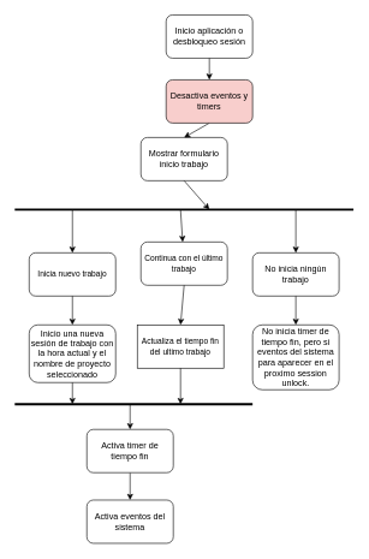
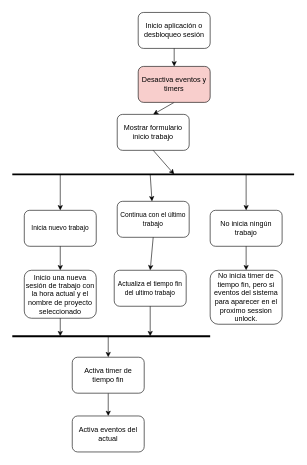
- <mxCell id="16" value="&lt;span style=&quot;font-size: 11px ; background-color: rgb(255 , 255 , 255)&quot;&gt;Actualiza el tiempo fin del ultimo trabajo&lt;/span&gt;" style="whiteSpace=wrap;html=1;rounded=0;" vertex="1" parent="1"><mxGeometry x="190" y="450" width="120" height="60" as="geometry" /></mxCell>
+ <mxCell id="16" value="&lt;span style=&quot;font-size: 11px ; background-color: rgb(255 , 255 , 255)&quot;&gt;Actualiza el tiempo fin del ultimo trabajo&lt;/span&gt;" style="rounded=1;whiteSpace=wrap;html=1;" vertex="1" parent="1"><mxGeometry x="190" y="450" width="120" height="60" as="geometry" /></mxCell>
- <mxCell id="14" value="Activa eventos del sistema" style="rounded=1;whiteSpace=wrap;html=1;" vertex="1" parent="1"><mxGeometry x="120" y="693" width="120" height="60" as="geometry" /></mxCell>
+ <mxCell id="14" value="Activa eventos del actual" style="rounded=1;whiteSpace=wrap;html=1;" vertex="1" parent="1"><mxGeometry x="120" y="693" width="120" height="60" as="geometry" /></mxCell>
